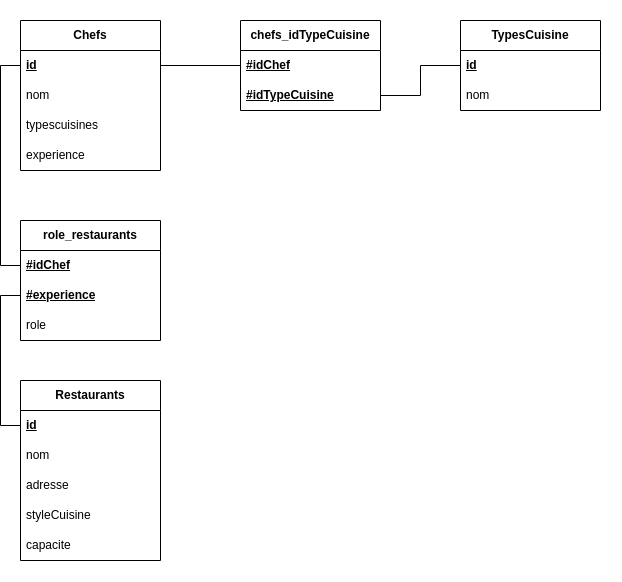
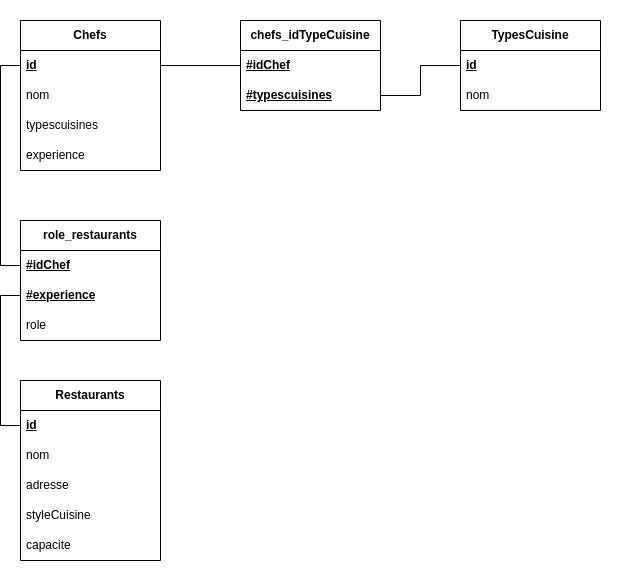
- <mxCell id="18" value="&lt;b&gt;&lt;u&gt;#idTypeCuisine&lt;/u&gt;&lt;/b&gt;" style="text;strokeColor=none;fillColor=none;align=left;verticalAlign=middle;spacingLeft=4;spacingRight=4;overflow=hidden;points=[[0,0.5],[1,0.5]];portConstraint=eastwest;rotatable=0;whiteSpace=wrap;html=1;" vertex="1" parent="16"><mxGeometry y="60" width="140" height="30" as="geometry" /></mxCell>
+ <mxCell id="18" value="&lt;b&gt;&lt;u&gt;#typescuisines&lt;/u&gt;&lt;/b&gt;" style="text;strokeColor=none;fillColor=none;align=left;verticalAlign=middle;spacingLeft=4;spacingRight=4;overflow=hidden;points=[[0,0.5],[1,0.5]];portConstraint=eastwest;rotatable=0;whiteSpace=wrap;html=1;" vertex="1" parent="16"><mxGeometry y="60" width="140" height="30" as="geometry" /></mxCell>
